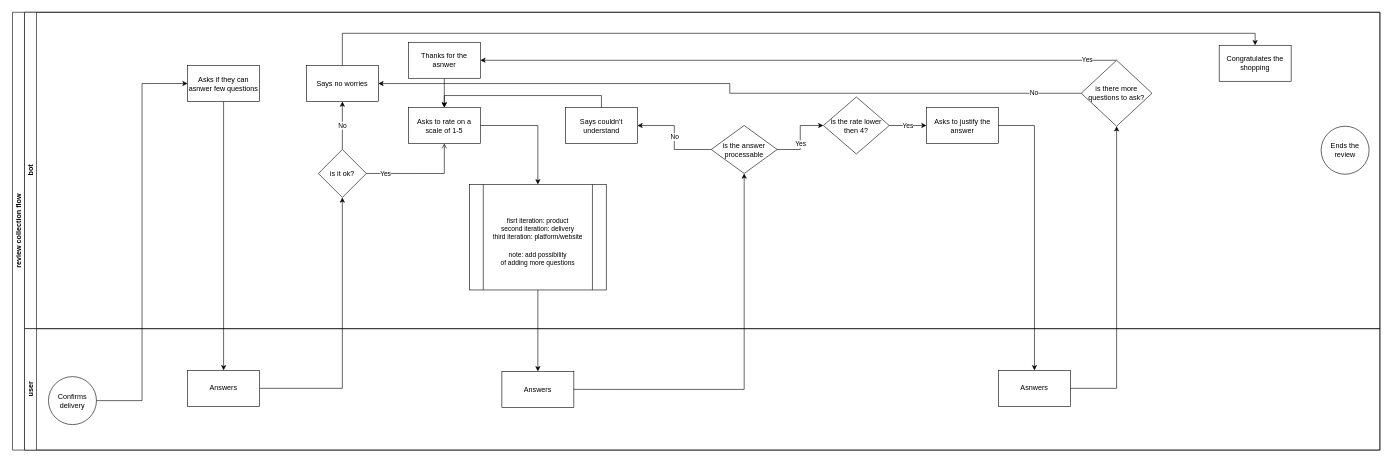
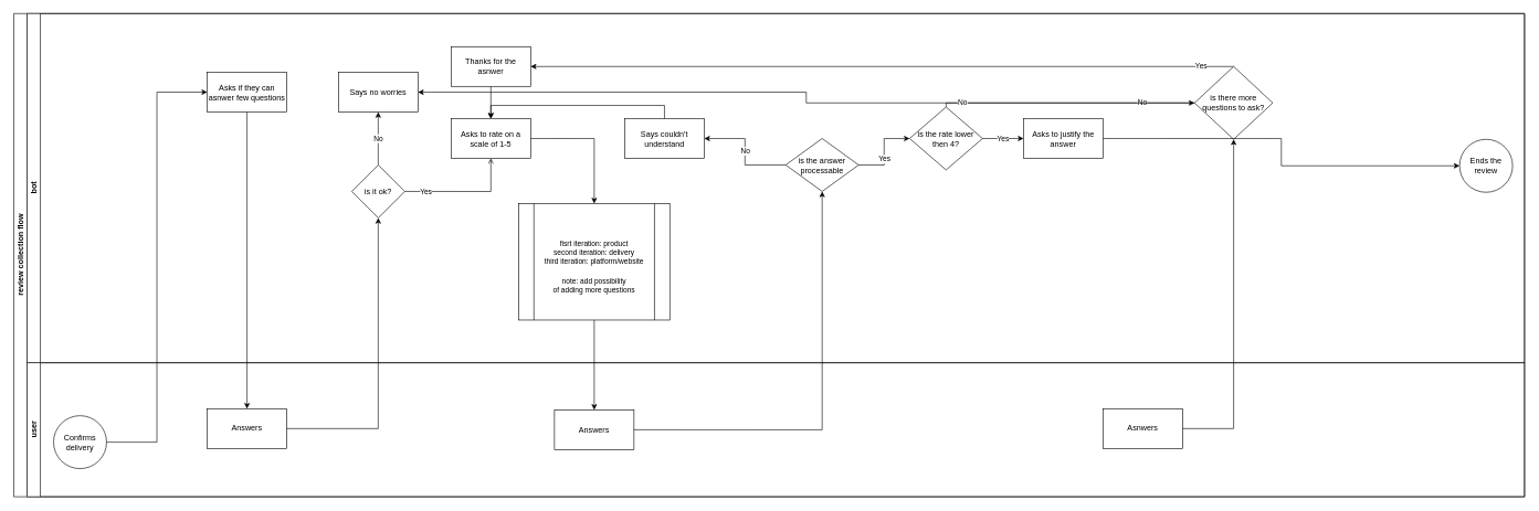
- <mxCell id="4" value="" style="edgeStyle=orthogonalEdgeStyle;rounded=0;orthogonalLoop=1;jettySize=auto;html=1;exitX=0.5;exitY=0;exitDx=0;exitDy=0;entryX=0.5;entryY=0;entryDx=0;entryDy=0;" parent="3" source="5" target="6" edge="1"><mxGeometry relative="1" as="geometry" /></mxCell>
- <mxCell id="6" value="Congratulates the shopping" style="whiteSpace=wrap;html=1;" parent="3" vertex="1"><mxGeometry x="1992" y="55" width="120" height="60" as="geometry" /></mxCell>
+ <mxCell id="21" value="No" style="edgeStyle=orthogonalEdgeStyle;rounded=0;orthogonalLoop=1;jettySize=auto;html=1;exitX=0.5;exitY=0;exitDx=0;exitDy=0;entryX=0;entryY=0.5;entryDx=0;entryDy=0;" parent="3" source="22" target="17" edge="1"><mxGeometry x="-0.836" relative="1" as="geometry"><Array as="points"><mxPoint x="1387" y="135" /></Array><mxPoint as="offset" /></mxGeometry></mxCell>
- <mxCell id="37" value="" style="edgeStyle=orthogonalEdgeStyle;rounded=0;orthogonalLoop=1;jettySize=auto;html=1;exitX=1;exitY=0.5;exitDx=0;exitDy=0;" parent="2" source="23" target="32" edge="1"><mxGeometry relative="1" as="geometry" /></mxCell>
+ <mxCell id="37" value="" style="edgeStyle=orthogonalEdgeStyle;rounded=0;orthogonalLoop=1;jettySize=auto;html=1;exitX=1;exitY=0.5;exitDx=0;exitDy=0;" parent="2" source="23" target="7" edge="1"><mxGeometry relative="1" as="geometry" /></mxCell>
